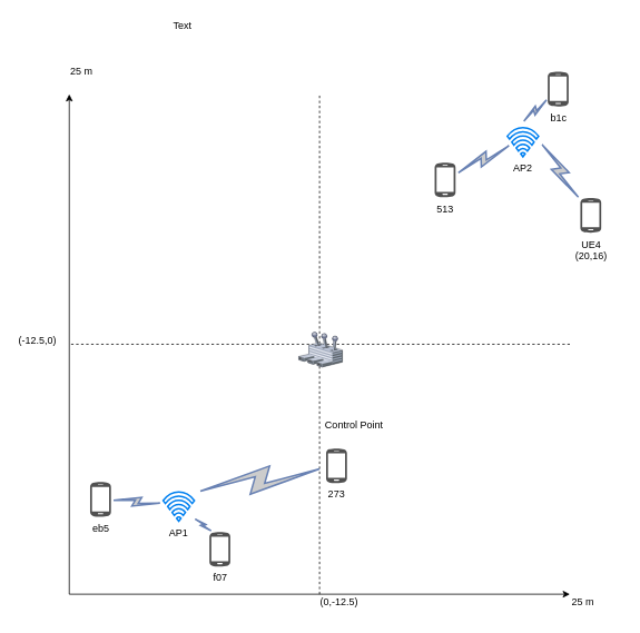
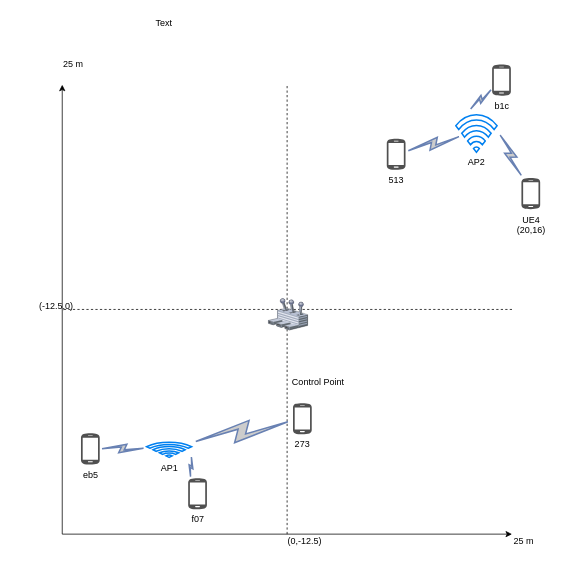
- <mxCell id="16" value="AP2&lt;br&gt;" style="html=1;verticalLabelPosition=bottom;align=center;labelBackgroundColor=#ffffff;verticalAlign=top;strokeWidth=2;strokeColor=#0080F0;fillColor=#ffffff;shadow=0;dashed=0;shape=mxgraph.ios7.icons.wifi;pointerEvents=1" vertex="1" parent="2"><mxGeometry x="586.69" y="77.325" width="37.448" height="34.921" as="geometry" /></mxCell>
+ <mxCell id="16" value="AP2&lt;br&gt;" style="html=1;verticalLabelPosition=bottom;align=center;labelBackgroundColor=#ffffff;verticalAlign=top;strokeWidth=2;strokeColor=#0080F0;fillColor=#ffffff;shadow=0;dashed=0;shape=mxgraph.ios7.icons.wifi;pointerEvents=1" vertex="1" parent="2"><mxGeometry x="586.69" y="77.325" width="55" height="50" as="geometry" /></mxCell>
- <mxCell id="7" value="513&lt;br&gt;" style="pointerEvents=1;shadow=0;dashed=0;html=1;strokeColor=none;fillColor=#505050;labelPosition=center;verticalLabelPosition=bottom;verticalAlign=top;outlineConnect=0;align=center;shape=mxgraph.office.devices.cell_phone_android_standalone;" vertex="1" parent="2"><mxGeometry x="499.759" y="118.745" width="24.966" height="42.404" as="geometry" /></mxCell>
+ <mxCell id="7" value="513&lt;br&gt;" style="pointerEvents=1;shadow=0;dashed=0;html=1;strokeColor=none;fillColor=#505050;labelPosition=center;verticalLabelPosition=bottom;verticalAlign=top;outlineConnect=0;align=center;shape=mxgraph.office.devices.cell_phone_android_standalone;" vertex="1" parent="2"><mxGeometry x="494.759" y="108.745" width="24.966" height="42.404" as="geometry" /></mxCell>
- <mxCell id="20" value="(-12.5,0)" style="text;html=1;resizable=0;points=[];autosize=1;align=left;verticalAlign=top;spacingTop=-4;" vertex="1" parent="2"><mxGeometry y="321.77" width="60" height="20" as="geometry" /></mxCell>
+ <mxCell id="20" value="(-12.5,0)" style="text;html=1;resizable=0;points=[];autosize=1;align=left;verticalAlign=top;spacingTop=-4;" vertex="1" parent="2"><mxGeometry x="30" y="321.77" width="60" height="20" as="geometry" /></mxCell>
- <mxCell id="14" value="AP1&lt;br&gt;" style="html=1;verticalLabelPosition=bottom;align=center;labelBackgroundColor=#ffffff;verticalAlign=top;strokeWidth=2;strokeColor=#0080F0;fillColor=#ffffff;shadow=0;dashed=0;shape=mxgraph.ios7.icons.wifi;pointerEvents=1" vertex="1" parent="2"><mxGeometry x="174.759" y="513.755" width="37.448" height="34.921" as="geometry" /></mxCell>
+ <mxCell id="14" value="AP1&lt;br&gt;" style="html=1;verticalLabelPosition=bottom;align=center;labelBackgroundColor=#ffffff;verticalAlign=top;strokeWidth=2;strokeColor=#0080F0;fillColor=#ffffff;shadow=0;dashed=0;shape=mxgraph.ios7.icons.wifi;pointerEvents=1" vertex="1" parent="2"><mxGeometry x="174.759" y="513.755" width="60" height="20" as="geometry" /></mxCell>
